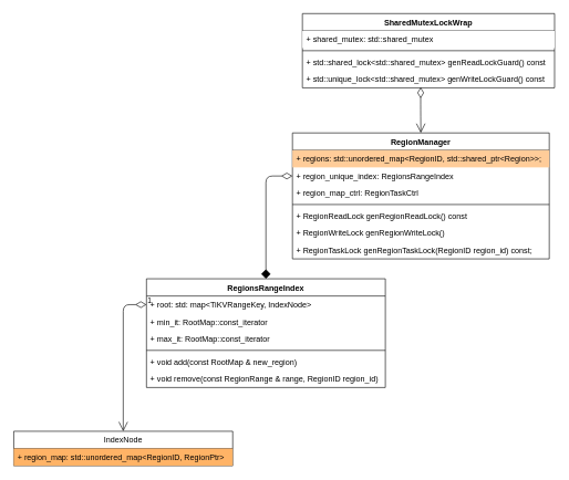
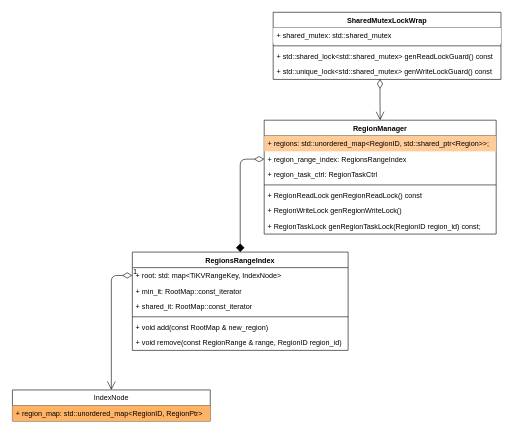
- <mxCell id="12" value="+ region_unique_index: RegionsRangeIndex" style="text;strokeColor=none;fillColor=none;align=left;verticalAlign=top;spacingLeft=4;spacingRight=4;overflow=hidden;rotatable=0;points=[[0,0.5],[1,0.5]];portConstraint=eastwest;" vertex="1" parent="10"><mxGeometry y="52" width="387" height="26" as="geometry" /></mxCell>
+ <mxCell id="12" value="+ region_range_index: RegionsRangeIndex" style="text;strokeColor=none;fillColor=none;align=left;verticalAlign=top;spacingLeft=4;spacingRight=4;overflow=hidden;rotatable=0;points=[[0,0.5],[1,0.5]];portConstraint=eastwest;" vertex="1" parent="10"><mxGeometry y="52" width="387" height="26" as="geometry" /></mxCell>
- <mxCell id="13" value="+ region_map_ctrl: RegionTaskCtrl" style="text;strokeColor=none;fillColor=none;align=left;verticalAlign=top;spacingLeft=4;spacingRight=4;overflow=hidden;rotatable=0;points=[[0,0.5],[1,0.5]];portConstraint=eastwest;" vertex="1" parent="10"><mxGeometry y="78" width="387" height="26" as="geometry" /></mxCell>
+ <mxCell id="13" value="+ region_task_ctrl: RegionTaskCtrl" style="text;strokeColor=none;fillColor=none;align=left;verticalAlign=top;spacingLeft=4;spacingRight=4;overflow=hidden;rotatable=0;points=[[0,0.5],[1,0.5]];portConstraint=eastwest;" vertex="1" parent="10"><mxGeometry y="78" width="387" height="26" as="geometry" /></mxCell>
- <mxCell id="21" value="+ max_it: RootMap::const_iterator" style="text;strokeColor=none;fillColor=none;align=left;verticalAlign=top;spacingLeft=4;spacingRight=4;overflow=hidden;rotatable=0;points=[[0,0.5],[1,0.5]];portConstraint=eastwest;" vertex="1" parent="18"><mxGeometry y="78" width="360" height="26" as="geometry" /></mxCell>
+ <mxCell id="21" value="+ shared_it: RootMap::const_iterator" style="text;strokeColor=none;fillColor=none;align=left;verticalAlign=top;spacingLeft=4;spacingRight=4;overflow=hidden;rotatable=0;points=[[0,0.5],[1,0.5]];portConstraint=eastwest;" vertex="1" parent="18"><mxGeometry y="78" width="360" height="26" as="geometry" /></mxCell>
